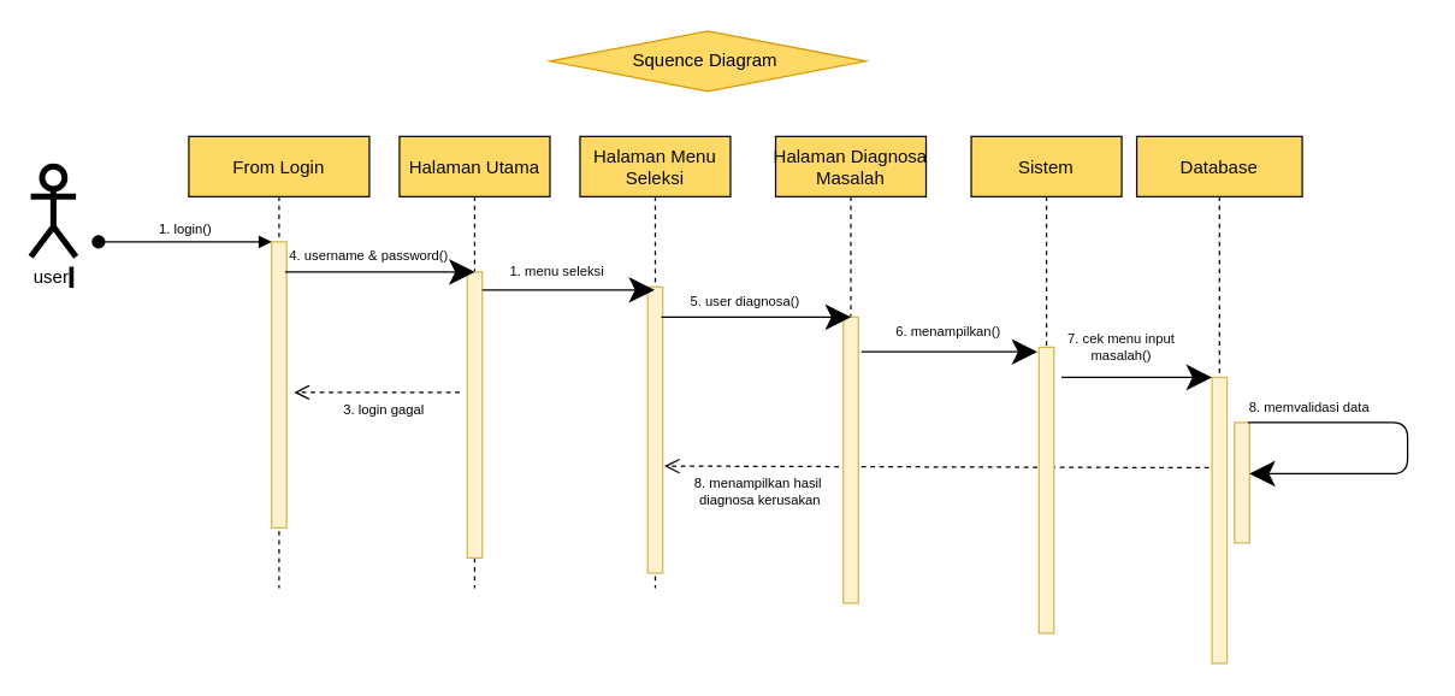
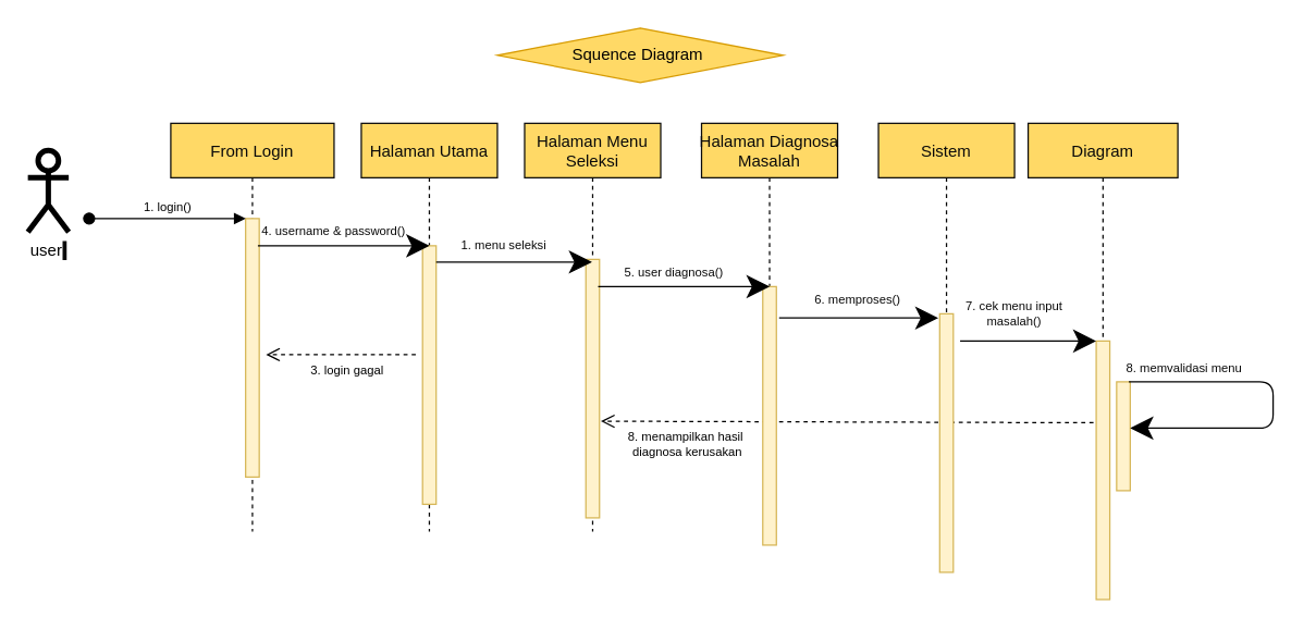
- <mxCell id="21" value="Database" style="shape=umlLifeline;perimeter=lifelinePerimeter;container=1;collapsible=0;recursiveResize=0;rounded=0;shadow=0;strokeWidth=1;fillColor=#FFD966;strokeColor=#0A0A0A;fontColor=#0A0A0A;" vertex="1" parent="1"><mxGeometry x="755" y="90" width="110" height="300" as="geometry" /></mxCell>
+ <mxCell id="21" value="Diagram" style="shape=umlLifeline;perimeter=lifelinePerimeter;container=1;collapsible=0;recursiveResize=0;rounded=0;shadow=0;strokeWidth=1;fillColor=#FFD966;strokeColor=#0A0A0A;fontColor=#0A0A0A;" vertex="1" parent="1"><mxGeometry x="755" y="90" width="110" height="300" as="geometry" /></mxCell>
- <mxCell id="20" value="6. menampilkan()" style="text;html=1;strokeColor=none;fillColor=none;align=center;verticalAlign=middle;whiteSpace=wrap;rounded=0;hachureGap=4;pointerEvents=0;fontColor=#0A0A0A;fontSize=9;" vertex="1" parent="18"><mxGeometry x="-90" y="120" width="150" height="20" as="geometry" /></mxCell>
+ <mxCell id="20" value="6. memproses()" style="text;html=1;strokeColor=none;fillColor=none;align=center;verticalAlign=middle;whiteSpace=wrap;rounded=0;hachureGap=4;pointerEvents=0;fontColor=#0A0A0A;fontSize=9;" vertex="1" parent="18"><mxGeometry x="-90" y="120" width="150" height="20" as="geometry" /></mxCell>
- <mxCell id="24" value="8. memvalidasi data" style="text;html=1;strokeColor=none;fillColor=none;align=center;verticalAlign=middle;whiteSpace=wrap;rounded=0;hachureGap=4;pointerEvents=0;fontColor=#0A0A0A;fontSize=9;" vertex="1" parent="21"><mxGeometry x="40" y="170" width="150" height="20" as="geometry" /></mxCell>
+ <mxCell id="24" value="8. memvalidasi menu" style="text;html=1;strokeColor=none;fillColor=none;align=center;verticalAlign=middle;whiteSpace=wrap;rounded=0;hachureGap=4;pointerEvents=0;fontColor=#0A0A0A;fontSize=9;" vertex="1" parent="21"><mxGeometry x="40" y="170" width="150" height="20" as="geometry" /></mxCell>
